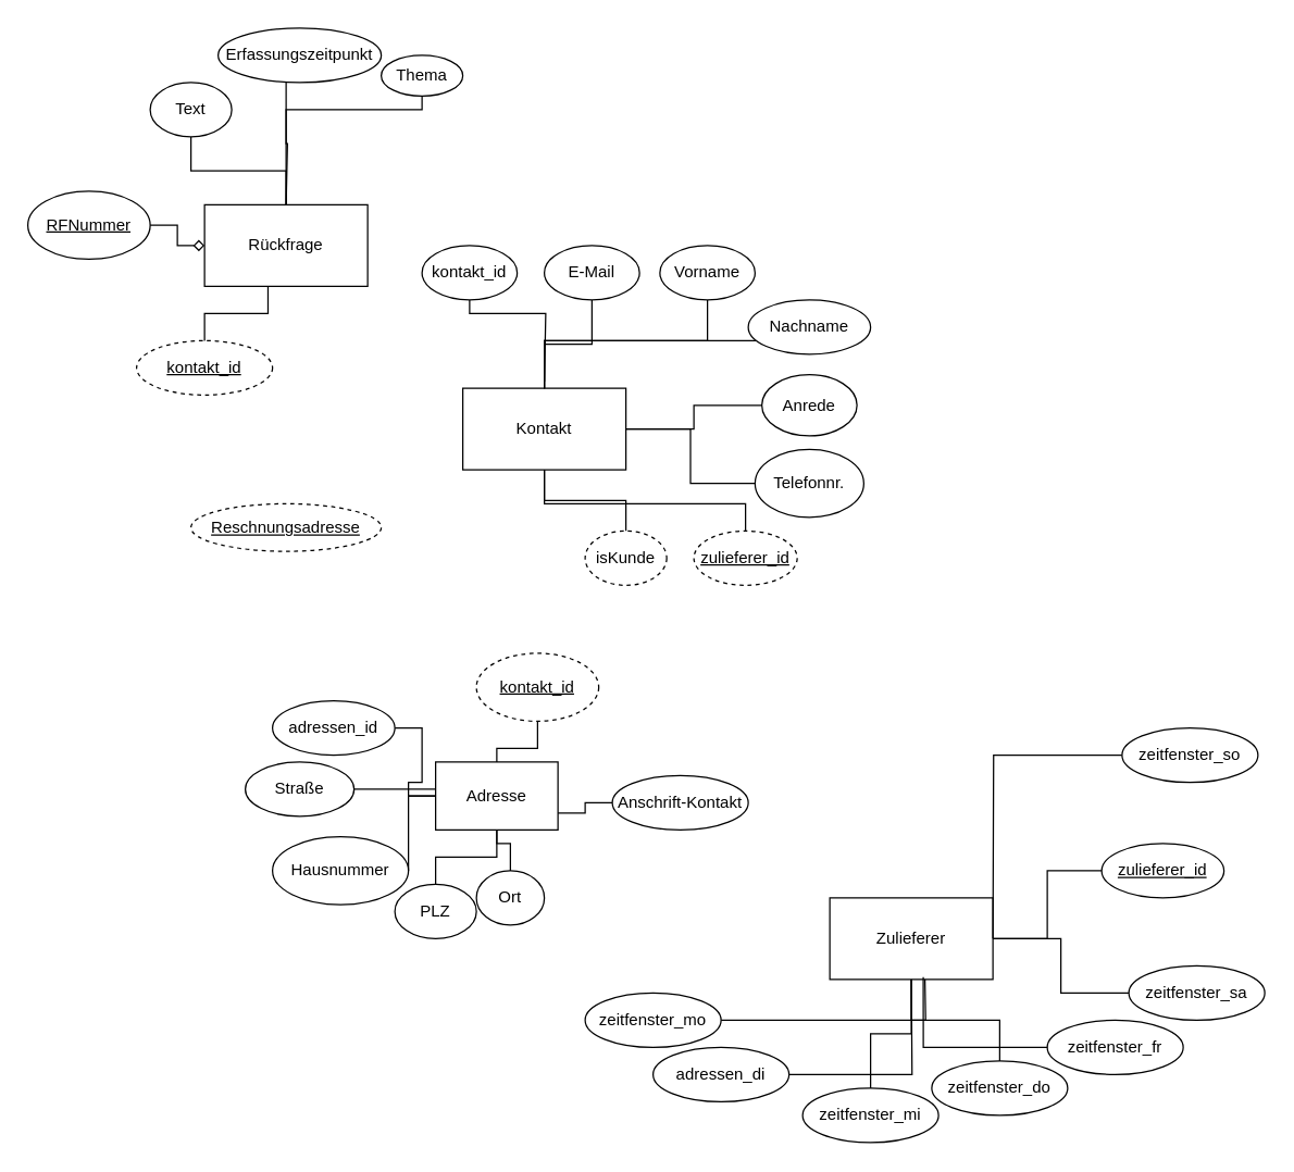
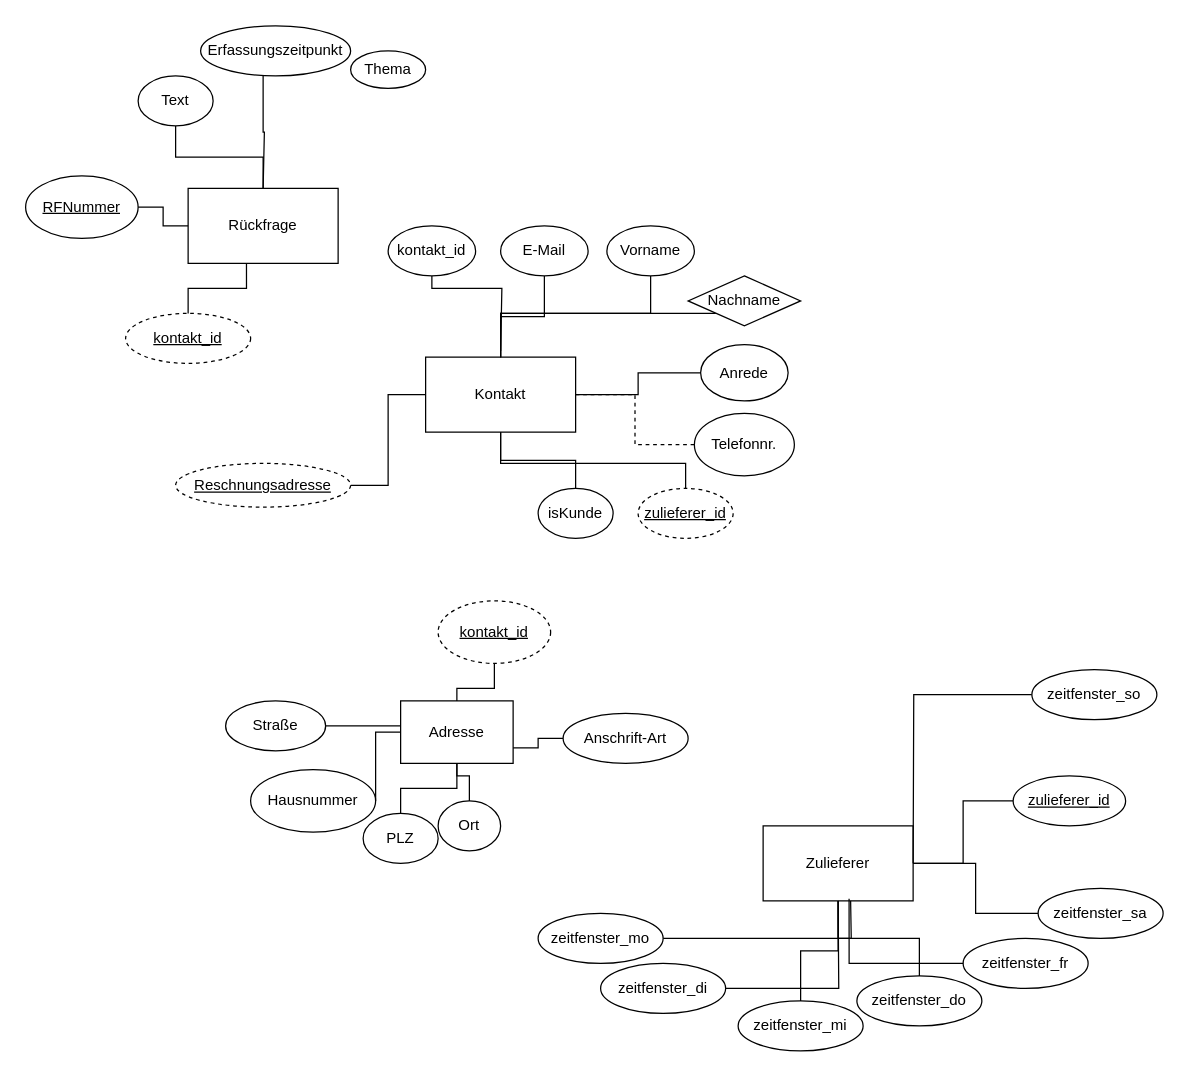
- <mxCell id="9" style="edgeStyle=orthogonalEdgeStyle;rounded=0;orthogonalLoop=1;jettySize=auto;html=1;entryX=0.5;entryY=0;entryDx=0;entryDy=0;endArrow=none;endFill=0;" edge="1" parent="1" source="10" target="2"><mxGeometry relative="1" as="geometry"><Array as="points"><mxPoint x="310" y="80" /><mxPoint x="210" y="80" /></Array></mxGeometry></mxCell>
- <mxCell id="12" style="edgeStyle=orthogonalEdgeStyle;rounded=0;orthogonalLoop=1;jettySize=auto;html=1;entryX=0;entryY=0.5;entryDx=0;entryDy=0;endArrow=diamond;endFill=0;" edge="1" parent="1" source="11" target="2"><mxGeometry relative="1" as="geometry"><mxPoint x="140" y="190" as="targetPoint" /></mxGeometry></mxCell>
+ <mxCell id="12" style="edgeStyle=orthogonalEdgeStyle;rounded=0;orthogonalLoop=1;jettySize=auto;html=1;entryX=0;entryY=0.5;entryDx=0;entryDy=0;endArrow=none;endFill=0;" edge="1" parent="1" source="11" target="2"><mxGeometry relative="1" as="geometry"><mxPoint x="140" y="190" as="targetPoint" /></mxGeometry></mxCell>
- <mxCell id="18" value="Nachname" style="ellipse;whiteSpace=wrap;html=1;" vertex="1" parent="1"><mxGeometry x="550" y="220" width="90" height="40" as="geometry" /></mxCell>
+ <mxCell id="18" value="Nachname" style="rhombus;whiteSpace=wrap;html=1;" vertex="1" parent="1"><mxGeometry x="550" y="220" width="90" height="40" as="geometry" /></mxCell>
+ <mxCell id="56" style="edgeStyle=orthogonalEdgeStyle;rounded=0;orthogonalLoop=1;jettySize=auto;html=1;entryX=0;entryY=0.5;entryDx=0;entryDy=0;endArrow=none;endFill=0;" edge="1" parent="1" source="57" target="4"><mxGeometry relative="1" as="geometry" /></mxCell>
- <mxCell id="21" style="edgeStyle=orthogonalEdgeStyle;rounded=0;orthogonalLoop=1;jettySize=auto;html=1;endArrow=none;endFill=0;" edge="1" parent="1" source="22" target="4"><mxGeometry relative="1" as="geometry"><mxPoint x="460" y="320" as="targetPoint" /></mxGeometry></mxCell>
+ <mxCell id="21" style="edgeStyle=orthogonalEdgeStyle;rounded=0;orthogonalLoop=1;jettySize=auto;html=1;endArrow=none;endFill=0;dashed=1;" edge="1" parent="1" source="22" target="4"><mxGeometry relative="1" as="geometry"><mxPoint x="460" y="320" as="targetPoint" /></mxGeometry></mxCell>
- <mxCell id="26" value="isKunde" style="ellipse;whiteSpace=wrap;html=1;dashed=1;" vertex="1" parent="1"><mxGeometry x="430" y="390" width="60" height="40" as="geometry" /></mxCell>
+ <mxCell id="26" value="isKunde" style="ellipse;whiteSpace=wrap;html=1;" vertex="1" parent="1"><mxGeometry x="430" y="390" width="60" height="40" as="geometry" /></mxCell>
- <mxCell id="55" value="adressen_id" style="ellipse;whiteSpace=wrap;html=1;" vertex="1" parent="1"><mxGeometry x="200" y="515" width="90" height="40" as="geometry" /></mxCell>
- <mxCell id="54" style="edgeStyle=orthogonalEdgeStyle;rounded=0;orthogonalLoop=1;jettySize=auto;html=1;entryX=0;entryY=0.5;entryDx=0;entryDy=0;endArrow=none;endFill=0;" edge="1" parent="1" source="55" target="3"><mxGeometry relative="1" as="geometry" /></mxCell>
- <mxCell id="61" value="Anschrift-Kontakt" style="ellipse;whiteSpace=wrap;html=1;" vertex="1" parent="1"><mxGeometry x="450" y="570" width="100" height="40" as="geometry" /></mxCell>
+ <mxCell id="61" value="Anschrift-Art" style="ellipse;whiteSpace=wrap;html=1;" vertex="1" parent="1"><mxGeometry x="450" y="570" width="100" height="40" as="geometry" /></mxCell>
- <mxCell id="35" value="adressen_di" style="ellipse;whiteSpace=wrap;html=1;" vertex="1" parent="1"><mxGeometry x="480" y="770" width="100" height="40" as="geometry" /></mxCell>
+ <mxCell id="35" value="zeitfenster_di" style="ellipse;whiteSpace=wrap;html=1;" vertex="1" parent="1"><mxGeometry x="480" y="770" width="100" height="40" as="geometry" /></mxCell>
